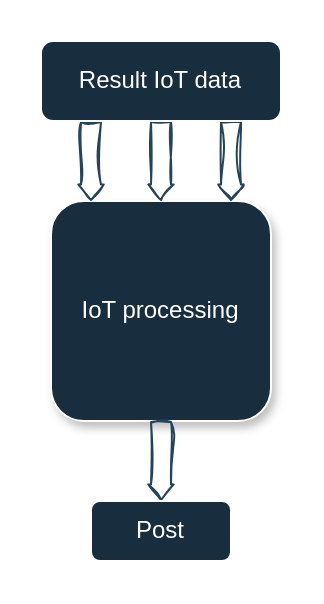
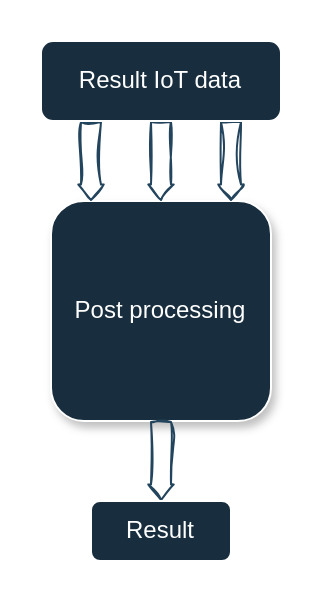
- <mxCell id="2" value="&lt;font color=&quot;#ffffff&quot;&gt;IoT processing&lt;/font&gt;" style="whiteSpace=wrap;html=1;aspect=fixed;labelBackgroundColor=none;fillColor=#182E3E;strokeColor=#FFFFFF;fontColor=#FFFFFF;glass=0;shadow=1;rounded=1;" vertex="1" parent="1"><mxGeometry x="25" y="100" width="110" height="110" as="geometry" /></mxCell>
+ <mxCell id="2" value="&lt;font color=&quot;#ffffff&quot;&gt;Post processing&lt;/font&gt;" style="whiteSpace=wrap;html=1;aspect=fixed;labelBackgroundColor=none;fillColor=#182E3E;strokeColor=#FFFFFF;fontColor=#FFFFFF;glass=0;shadow=1;rounded=1;" vertex="1" parent="1"><mxGeometry x="25" y="100" width="110" height="110" as="geometry" /></mxCell>
- <mxCell id="8" value="Post" style="rounded=1;whiteSpace=wrap;html=1;labelBackgroundColor=none;fillColor=#182E3E;strokeColor=#FFFFFF;fontColor=#FFFFFF;" vertex="1" parent="1"><mxGeometry x="45" y="250" width="70" height="30" as="geometry" /></mxCell>
+ <mxCell id="8" value="Result" style="rounded=1;whiteSpace=wrap;html=1;labelBackgroundColor=none;fillColor=#182E3E;strokeColor=#FFFFFF;fontColor=#FFFFFF;" vertex="1" parent="1"><mxGeometry x="45" y="250" width="70" height="30" as="geometry" /></mxCell>
